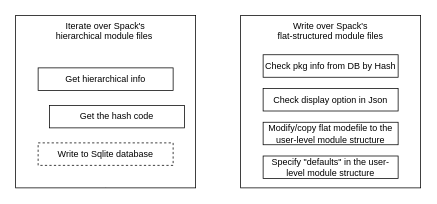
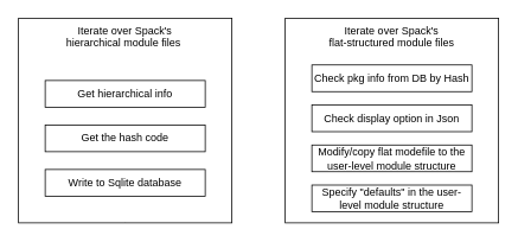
- <mxCell id="4" value="Write over Spack's &lt;br&gt;flat-structured module files" style="rounded=0;whiteSpace=wrap;html=1;verticalAlign=top;" vertex="1" parent="1"><mxGeometry x="320" y="20" width="240" height="230" as="geometry" /></mxCell>
+ <mxCell id="4" value="Iterate over Spack's &lt;br&gt;flat-structured module files" style="rounded=0;whiteSpace=wrap;html=1;verticalAlign=top;" vertex="1" parent="1"><mxGeometry x="320" y="20" width="240" height="230" as="geometry" /></mxCell>
- <mxCell id="6" value="Get the hash code" style="rounded=0;whiteSpace=wrap;html=1;" vertex="1" parent="1"><mxGeometry x="65" y="140" width="180" height="30" as="geometry" /></mxCell>
+ <mxCell id="6" value="Get the hash code" style="rounded=0;whiteSpace=wrap;html=1;" vertex="1" parent="1"><mxGeometry x="50" y="140" width="180" height="30" as="geometry" /></mxCell>
- <mxCell id="7" value="Write to Sqlite database" style="rounded=0;whiteSpace=wrap;html=1;dashed=1;" vertex="1" parent="1"><mxGeometry x="50" y="190" width="180" height="30" as="geometry" /></mxCell>
+ <mxCell id="7" value="Write to Sqlite database" style="rounded=0;whiteSpace=wrap;html=1;" vertex="1" parent="1"><mxGeometry x="50" y="190" width="180" height="30" as="geometry" /></mxCell>
